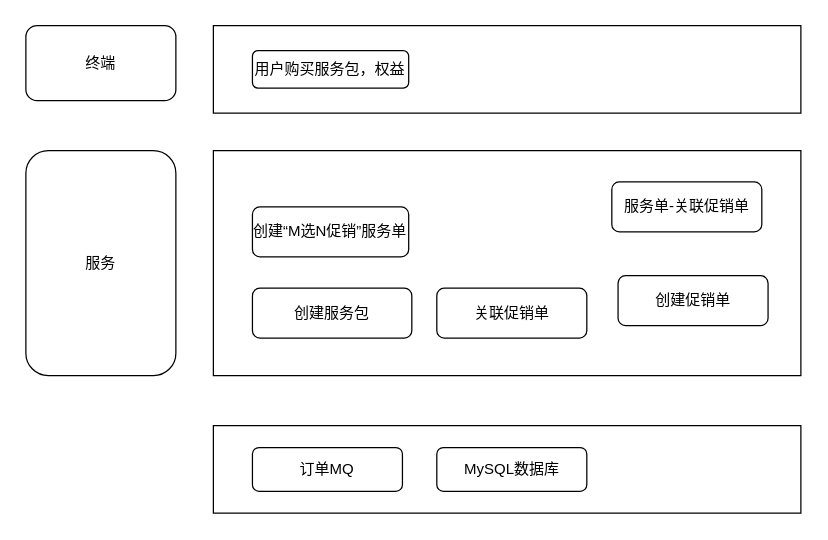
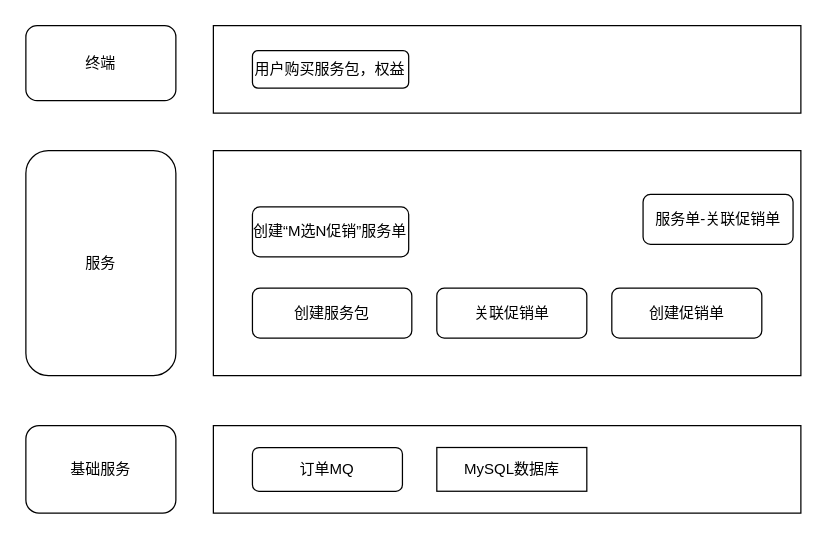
- <mxCell id="7" value="服务单-关联促销单" style="rounded=1;whiteSpace=wrap;html=1;" vertex="1" parent="1"><mxGeometry x="488.75" y="145" width="120" height="40" as="geometry" /></mxCell>
+ <mxCell id="7" value="服务单-关联促销单" style="rounded=1;whiteSpace=wrap;html=1;" vertex="1" parent="1"><mxGeometry x="513.75" y="155" width="120" height="40" as="geometry" /></mxCell>
- <mxCell id="11" value="创建促销单" style="rounded=1;whiteSpace=wrap;html=1;" vertex="1" parent="1"><mxGeometry x="493.75" y="220" width="120" height="40" as="geometry" /></mxCell>
+ <mxCell id="11" value="创建促销单" style="rounded=1;whiteSpace=wrap;html=1;" vertex="1" parent="1"><mxGeometry x="488.75" y="230" width="120" height="40" as="geometry" /></mxCell>
+ <mxCell id="5" value="基础服务" style="rounded=1;whiteSpace=wrap;html=1;" vertex="1" parent="1"><mxGeometry x="20" y="340" width="120" height="70" as="geometry" /></mxCell>
- <mxCell id="15" value="MySQL数据库" style="rounded=1;whiteSpace=wrap;html=1;" vertex="1" parent="1"><mxGeometry x="348.75" y="357.5" width="120" height="35" as="geometry" /></mxCell>
+ <mxCell id="15" value="MySQL数据库" style="whiteSpace=wrap;html=1;rounded=0;" vertex="1" parent="1"><mxGeometry x="348.75" y="357.5" width="120" height="35" as="geometry" /></mxCell>
